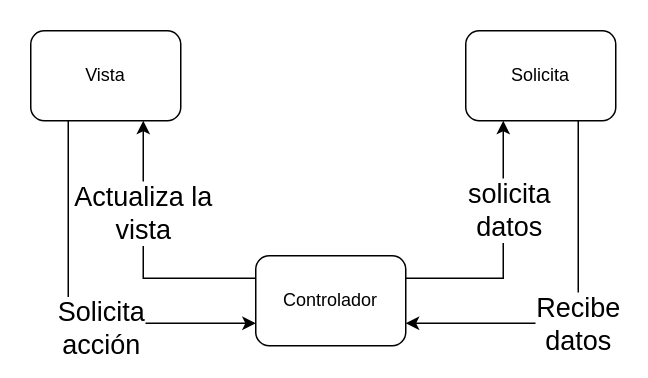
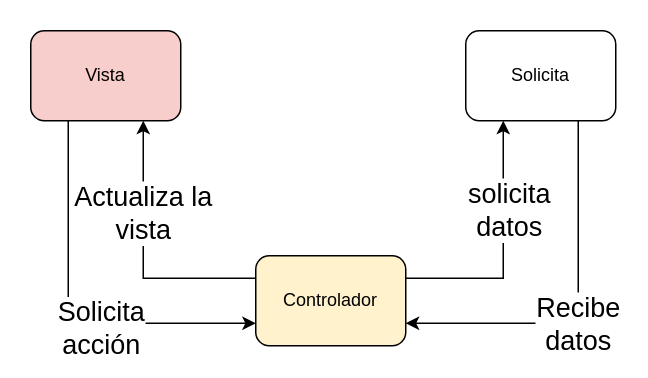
- <mxCell id="4" value="Vista" style="rounded=1;whiteSpace=wrap;html=1;" vertex="1" parent="1"><mxGeometry x="20" y="20" width="100" height="60" as="geometry" /></mxCell>
+ <mxCell id="4" value="Vista" style="rounded=1;whiteSpace=wrap;html=1;fillColor=#f8cecc;" vertex="1" parent="1"><mxGeometry x="20" y="20" width="100" height="60" as="geometry" /></mxCell>
- <mxCell id="9" value="Controlador" style="rounded=1;whiteSpace=wrap;html=1;" vertex="1" parent="1"><mxGeometry x="170" y="170" width="100" height="60" as="geometry" /></mxCell>
+ <mxCell id="9" value="Controlador" style="rounded=1;whiteSpace=wrap;html=1;fillColor=#fff2cc;" vertex="1" parent="1"><mxGeometry x="170" y="170" width="100" height="60" as="geometry" /></mxCell>
